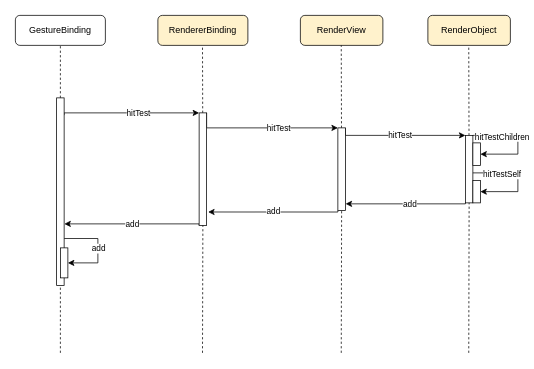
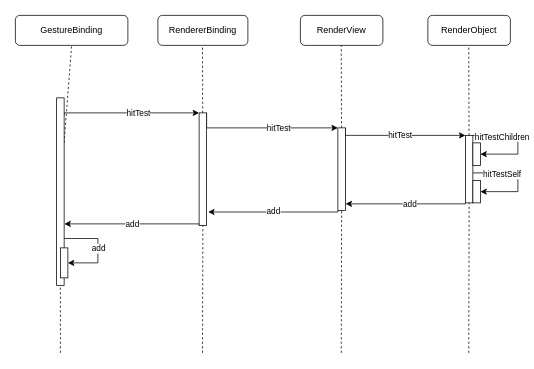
- <mxCell id="2" value="GestureBinding" style="rounded=1;whiteSpace=wrap;html=1;" vertex="1" parent="1"><mxGeometry x="20" y="20" width="120" height="40" as="geometry" /></mxCell>
+ <mxCell id="2" value="GestureBinding" style="rounded=1;whiteSpace=wrap;html=1;" vertex="1" parent="1"><mxGeometry x="20" y="20" width="150" height="40" as="geometry" /></mxCell>
- <mxCell id="3" value="RendererBinding" style="rounded=1;whiteSpace=wrap;html=1;fillColor=#fff2cc;" vertex="1" parent="1"><mxGeometry x="210" y="20" width="120" height="40" as="geometry" /></mxCell>
+ <mxCell id="3" value="RendererBinding" style="rounded=1;whiteSpace=wrap;html=1;" vertex="1" parent="1"><mxGeometry x="210" y="20" width="120" height="40" as="geometry" /></mxCell>
- <mxCell id="4" value="&lt;span&gt;RenderView&lt;/span&gt;" style="rounded=1;whiteSpace=wrap;html=1;fillColor=#fff2cc;" vertex="1" parent="1"><mxGeometry x="400" y="20" width="110" height="40" as="geometry" /></mxCell>
+ <mxCell id="4" value="&lt;span&gt;RenderView&lt;/span&gt;" style="rounded=1;whiteSpace=wrap;html=1;" vertex="1" parent="1"><mxGeometry x="400" y="20" width="110" height="40" as="geometry" /></mxCell>
- <mxCell id="5" value="RenderObject" style="rounded=1;whiteSpace=wrap;html=1;fillColor=#fff2cc;" vertex="1" parent="1"><mxGeometry x="570" y="20" width="110" height="40" as="geometry" /></mxCell>
+ <mxCell id="5" value="RenderObject" style="rounded=1;whiteSpace=wrap;html=1;" vertex="1" parent="1"><mxGeometry x="570" y="20" width="110" height="40" as="geometry" /></mxCell>
